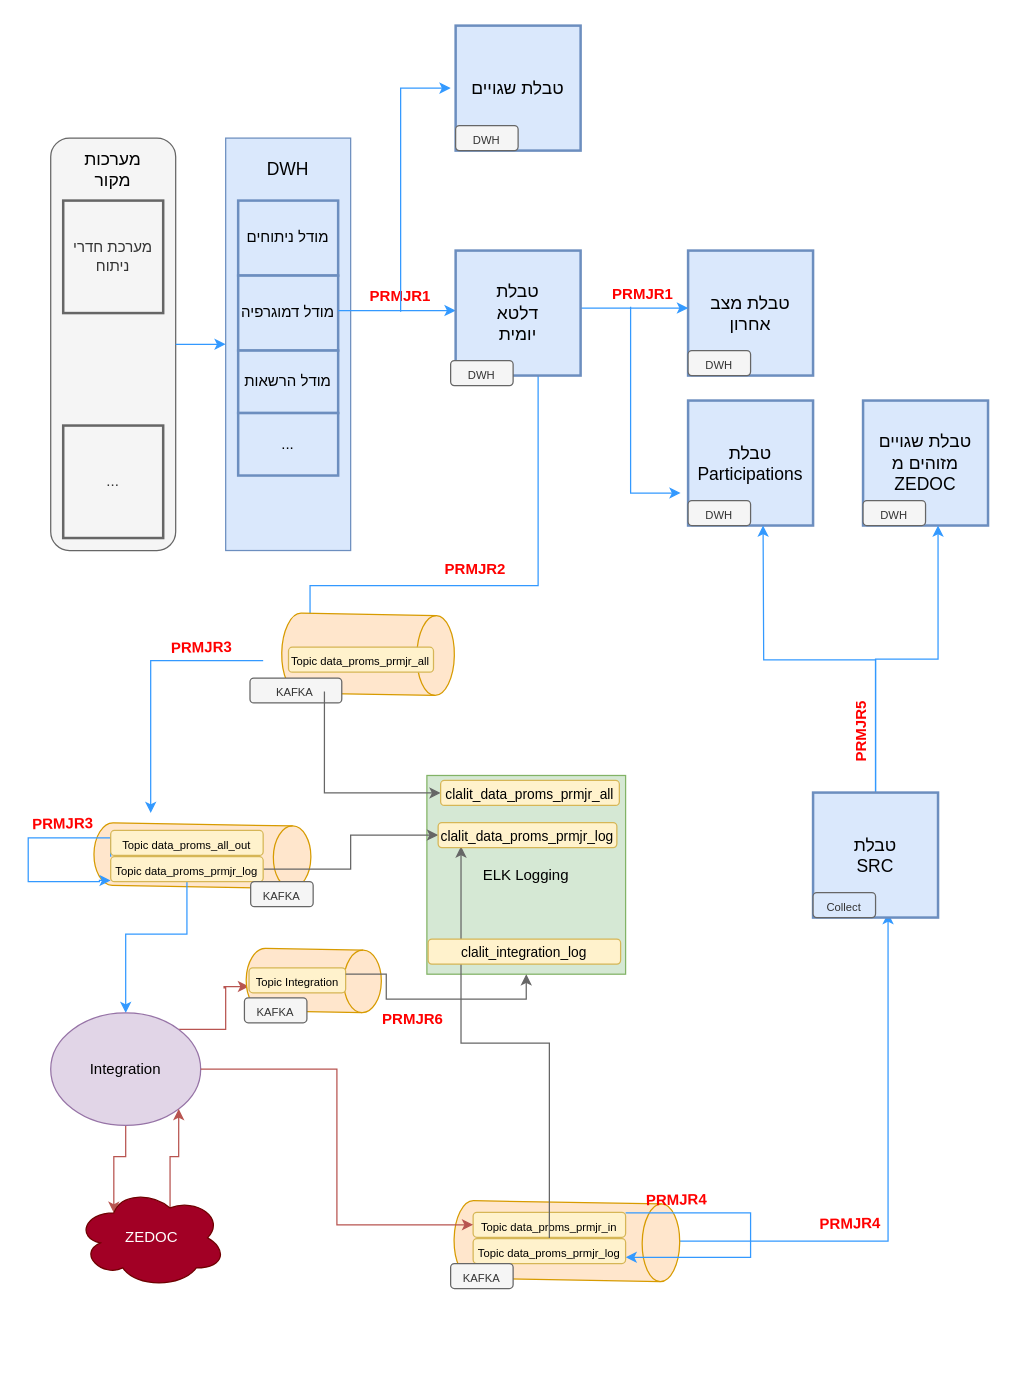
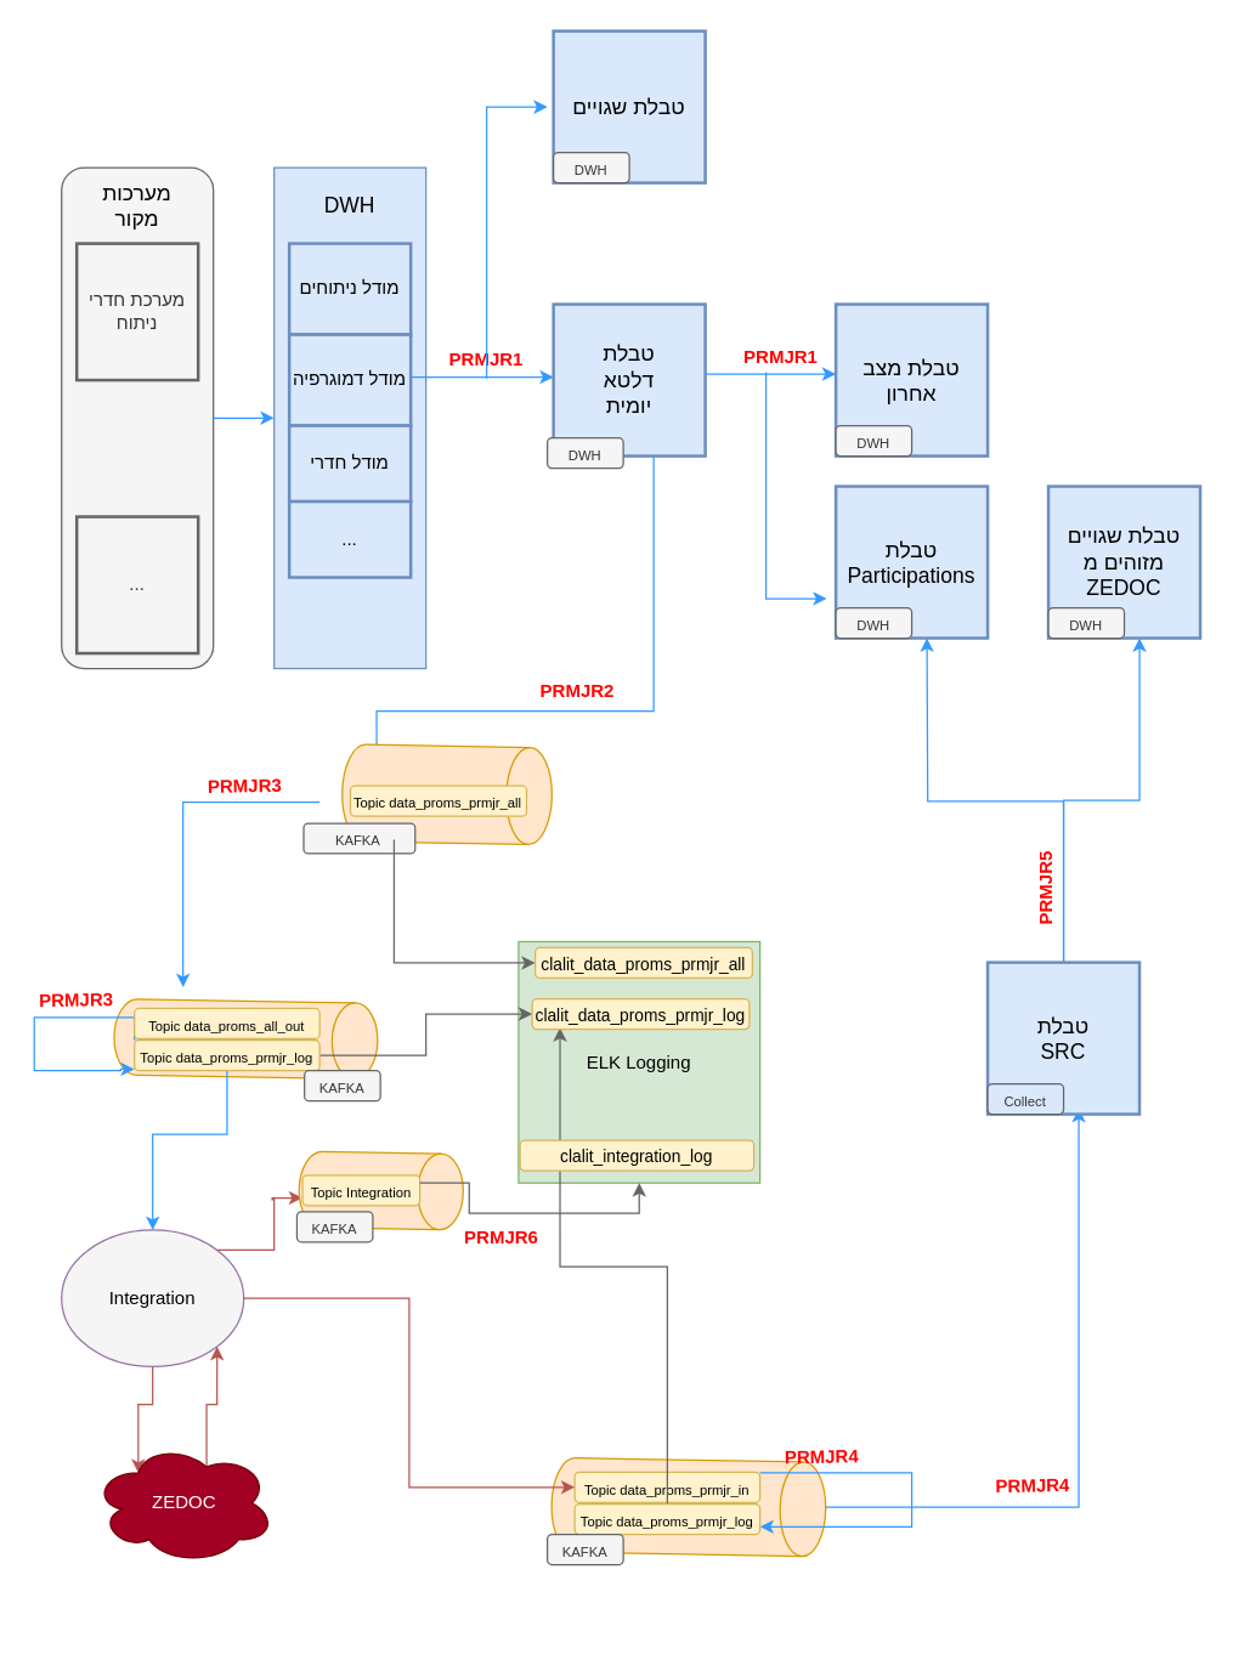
- <mxCell id="46" value="מודל הרשאות" style="rounded=0;whiteSpace=wrap;html=1;fillColor=#dae8fc;strokeColor=#6c8ebf;strokeWidth=2;" parent="43" vertex="1"><mxGeometry x="10" y="170" width="80" height="50" as="geometry" /></mxCell>
+ <mxCell id="46" value="מודל חדרי" style="rounded=0;whiteSpace=wrap;html=1;fillColor=#dae8fc;strokeColor=#6c8ebf;strokeWidth=2;" parent="43" vertex="1"><mxGeometry x="10" y="170" width="80" height="50" as="geometry" /></mxCell>
- <mxCell id="19" value="Integration" style="ellipse;whiteSpace=wrap;html=1;fillColor=#e1d5e7;strokeColor=#9673a6;" parent="1" vertex="1"><mxGeometry x="40" y="810" width="120" height="90" as="geometry" /></mxCell>
+ <mxCell id="19" value="Integration" style="ellipse;whiteSpace=wrap;html=1;fillColor=#f5f5f5;strokeColor=#9673a6;" parent="1" vertex="1"><mxGeometry x="40" y="810" width="120" height="90" as="geometry" /></mxCell>
